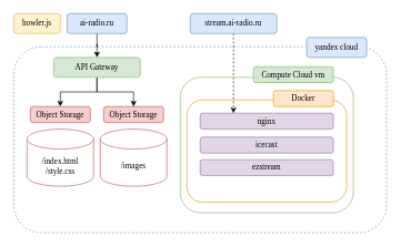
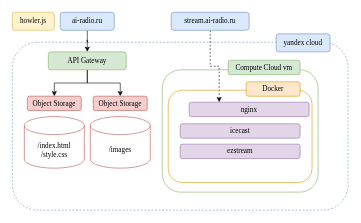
- <mxCell id="18" value="nginx" style="text;html=1;align=center;verticalAlign=middle;whiteSpace=wrap;rounded=1;strokeColor=#9673a6;fillColor=#e1d5e7;fontFamily=Verdana;" vertex="1" parent="1"><mxGeometry x="300" y="170" width="200" height="24" as="geometry" /></mxCell>
+ <mxCell id="18" value="nginx" style="text;html=1;align=center;verticalAlign=middle;whiteSpace=wrap;rounded=1;strokeColor=#9673a6;fillColor=#e1d5e7;fontFamily=Verdana;" vertex="1" parent="1"><mxGeometry x="315" y="170" width="200" height="24" as="geometry" /></mxCell>
